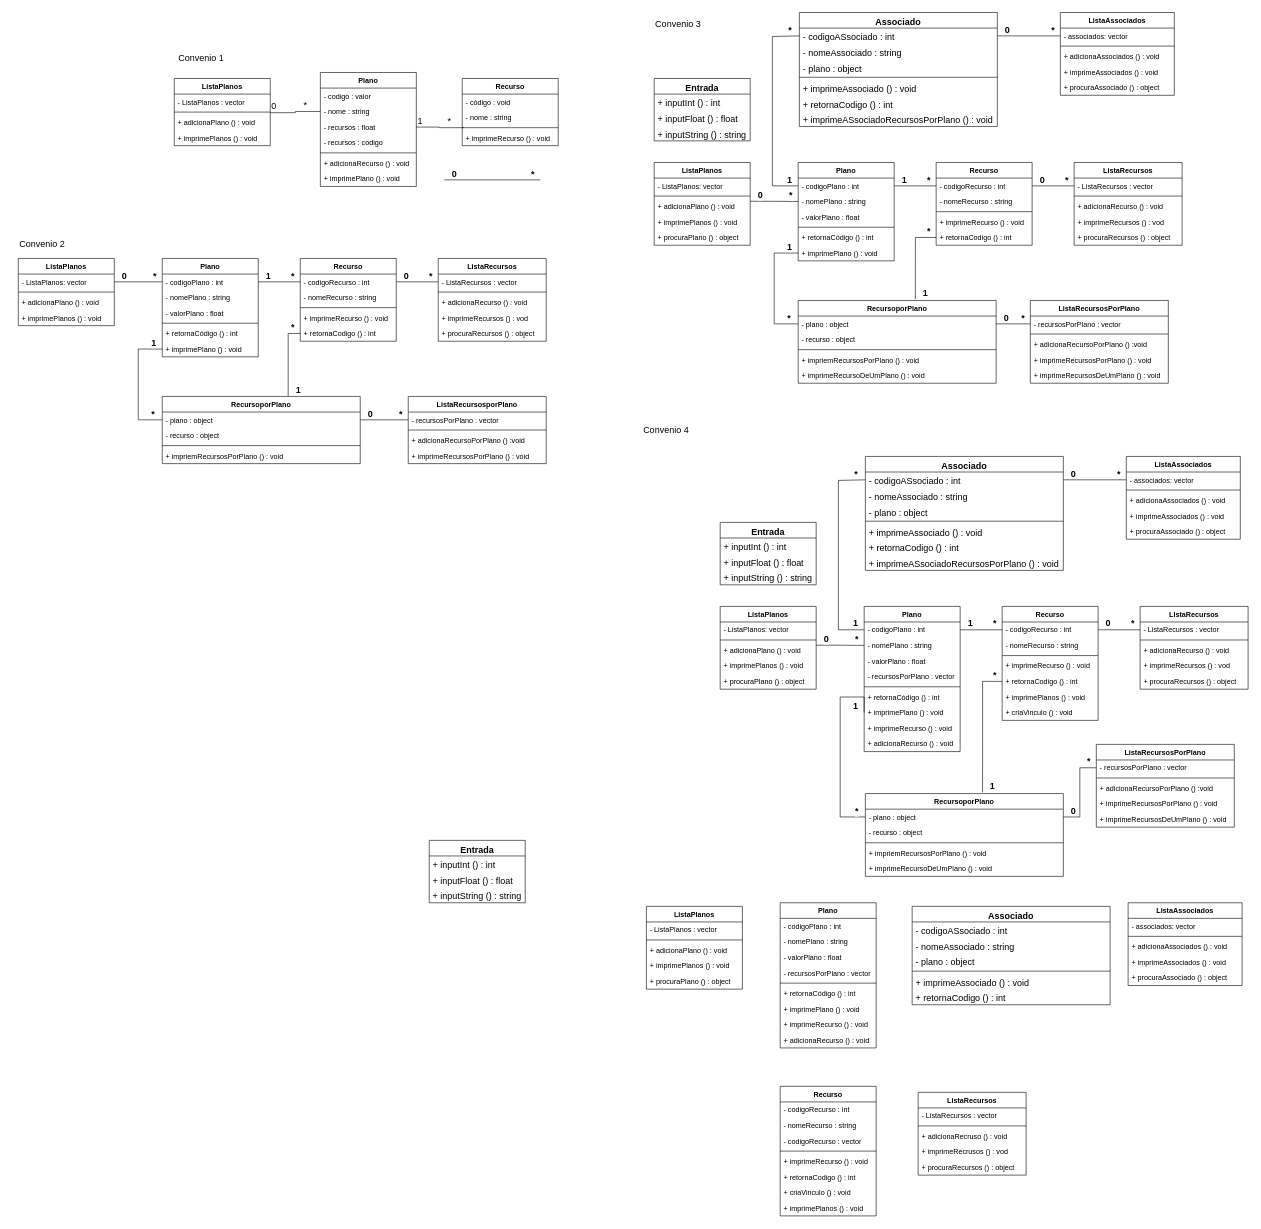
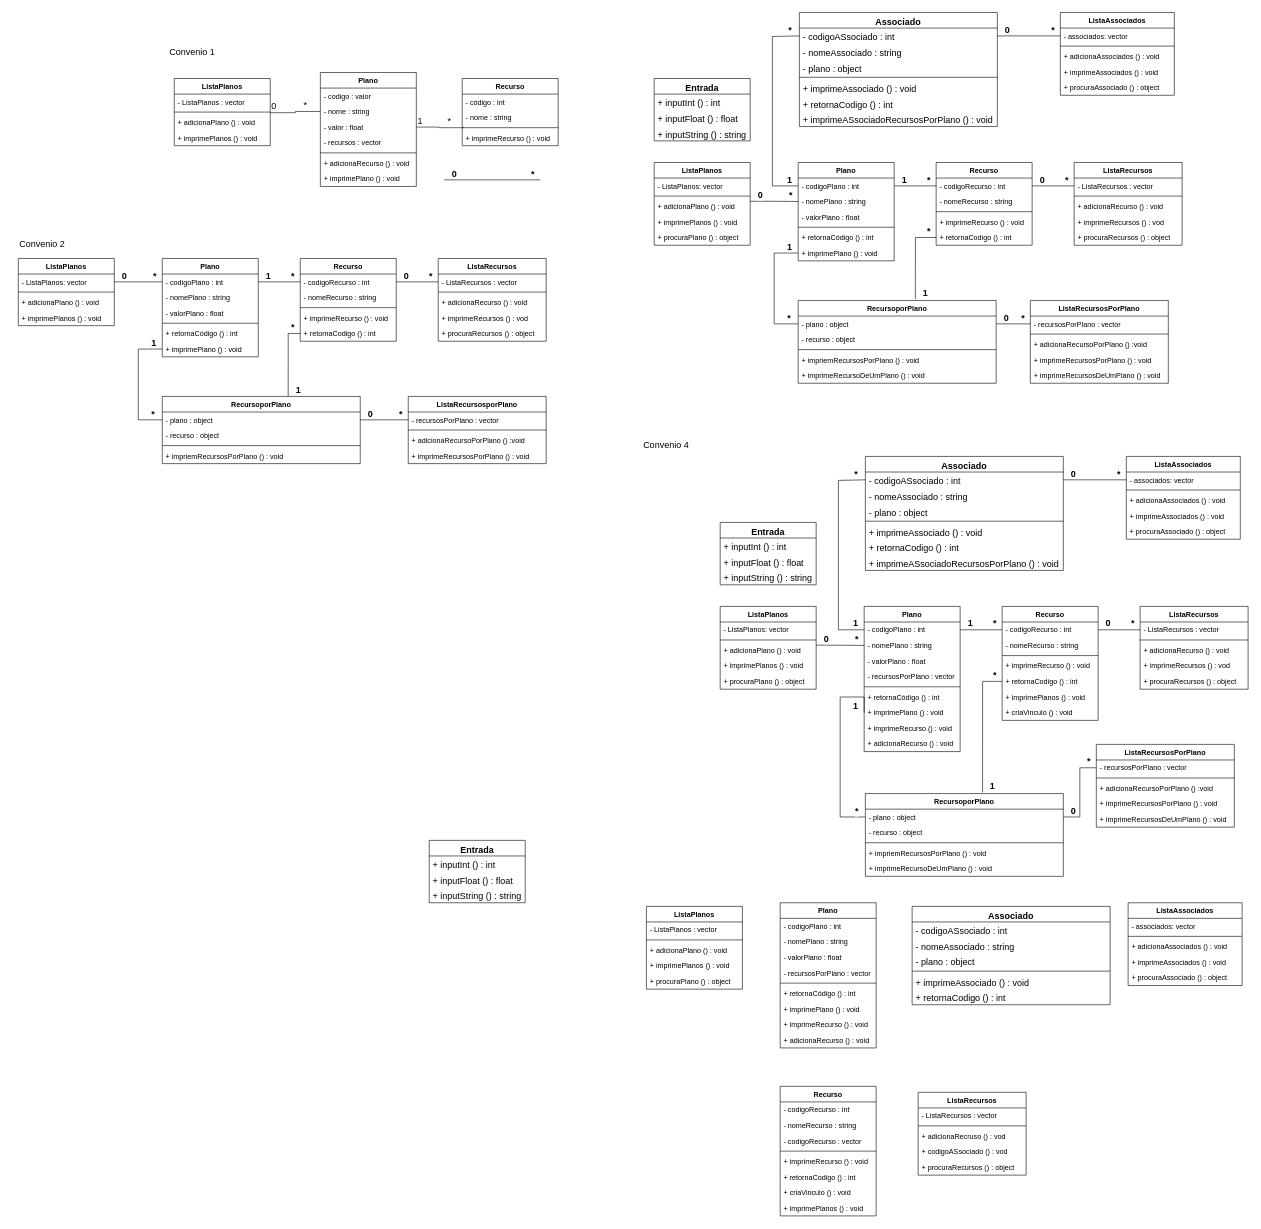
- <mxCell id="52" value="Convenio 3" style="text;html=1;strokeColor=none;fillColor=none;align=center;verticalAlign=middle;whiteSpace=wrap;rounded=0;fontSize=15;" parent="1" vertex="1"><mxGeometry x="1080" y="24" width="100" height="30" as="geometry" /></mxCell>
- <mxCell id="50" value="Convenio 1" style="text;html=1;strokeColor=none;fillColor=none;align=center;verticalAlign=middle;whiteSpace=wrap;rounded=0;fontSize=15;" parent="1" vertex="1"><mxGeometry x="285" y="80" width="100" height="30" as="geometry" /></mxCell>
+ <mxCell id="50" value="Convenio 1" style="text;html=1;strokeColor=none;fillColor=none;align=center;verticalAlign=middle;whiteSpace=wrap;rounded=0;fontSize=15;" parent="1" vertex="1"><mxGeometry x="270" y="70" width="100" height="30" as="geometry" /></mxCell>
- <mxCell id="16" value="- código : void&#10;" style="text;strokeColor=none;fillColor=none;align=left;verticalAlign=top;spacingLeft=4;spacingRight=4;overflow=hidden;rotatable=0;points=[[0,0.5],[1,0.5]];portConstraint=eastwest;" parent="15" vertex="1"><mxGeometry y="26" width="160" height="26" as="geometry" /></mxCell>
+ <mxCell id="16" value="- código : int&#10;" style="text;strokeColor=none;fillColor=none;align=left;verticalAlign=top;spacingLeft=4;spacingRight=4;overflow=hidden;rotatable=0;points=[[0,0.5],[1,0.5]];portConstraint=eastwest;" parent="15" vertex="1"><mxGeometry y="26" width="160" height="26" as="geometry" /></mxCell>
- <mxCell id="10" value="- recursos : float" style="text;strokeColor=none;fillColor=none;align=left;verticalAlign=top;spacingLeft=4;spacingRight=4;overflow=hidden;rotatable=0;points=[[0,0.5],[1,0.5]];portConstraint=eastwest;" parent="7" vertex="1"><mxGeometry y="78" width="160" height="26" as="geometry" /></mxCell>
+ <mxCell id="10" value="- valor : float" style="text;strokeColor=none;fillColor=none;align=left;verticalAlign=top;spacingLeft=4;spacingRight=4;overflow=hidden;rotatable=0;points=[[0,0.5],[1,0.5]];portConstraint=eastwest;" parent="7" vertex="1"><mxGeometry y="78" width="160" height="26" as="geometry" /></mxCell>
- <mxCell id="11" value="- recursos : codigo" style="text;strokeColor=none;fillColor=none;align=left;verticalAlign=top;spacingLeft=4;spacingRight=4;overflow=hidden;rotatable=0;points=[[0,0.5],[1,0.5]];portConstraint=eastwest;" parent="7" vertex="1"><mxGeometry y="104" width="160" height="26" as="geometry" /></mxCell>
+ <mxCell id="11" value="- recursos : vector" style="text;strokeColor=none;fillColor=none;align=left;verticalAlign=top;spacingLeft=4;spacingRight=4;overflow=hidden;rotatable=0;points=[[0,0.5],[1,0.5]];portConstraint=eastwest;" parent="7" vertex="1"><mxGeometry y="104" width="160" height="26" as="geometry" /></mxCell>
- <mxCell id="76" value="Convenio 4" style="text;html=1;strokeColor=none;fillColor=none;align=center;verticalAlign=middle;whiteSpace=wrap;rounded=0;fontSize=15;" parent="1" vertex="1"><mxGeometry x="1060" y="701" width="100" height="30" as="geometry" /></mxCell>
+ <mxCell id="76" value="Convenio 4" style="text;html=1;strokeColor=none;fillColor=none;align=center;verticalAlign=middle;whiteSpace=wrap;rounded=0;fontSize=15;" parent="1" vertex="1"><mxGeometry x="1060" y="726" width="100" height="30" as="geometry" /></mxCell>
- <mxCell id="103" value="+ adicionaRecruso () : void&#10;" style="text;strokeColor=none;fillColor=none;align=left;verticalAlign=top;spacingLeft=4;spacingRight=4;overflow=hidden;rotatable=0;points=[[0,0.5],[1,0.5]];portConstraint=eastwest;" parent="100" vertex="1"><mxGeometry y="60" width="180" height="26" as="geometry" /></mxCell>
+ <mxCell id="103" value="+ adicionaRecruso () : vod&#10;" style="text;strokeColor=none;fillColor=none;align=left;verticalAlign=top;spacingLeft=4;spacingRight=4;overflow=hidden;rotatable=0;points=[[0,0.5],[1,0.5]];portConstraint=eastwest;" parent="100" vertex="1"><mxGeometry y="60" width="180" height="26" as="geometry" /></mxCell>
- <mxCell id="104" value="+ imprimeRecrusos () : vod" style="text;strokeColor=none;fillColor=none;align=left;verticalAlign=top;spacingLeft=4;spacingRight=4;overflow=hidden;rotatable=0;points=[[0,0.5],[1,0.5]];portConstraint=eastwest;" parent="100" vertex="1"><mxGeometry y="86" width="180" height="26" as="geometry" /></mxCell>
+ <mxCell id="104" value="+ codigoASsociado () : vod" style="text;strokeColor=none;fillColor=none;align=left;verticalAlign=top;spacingLeft=4;spacingRight=4;overflow=hidden;rotatable=0;points=[[0,0.5],[1,0.5]];portConstraint=eastwest;" parent="100" vertex="1"><mxGeometry y="86" width="180" height="26" as="geometry" /></mxCell>
